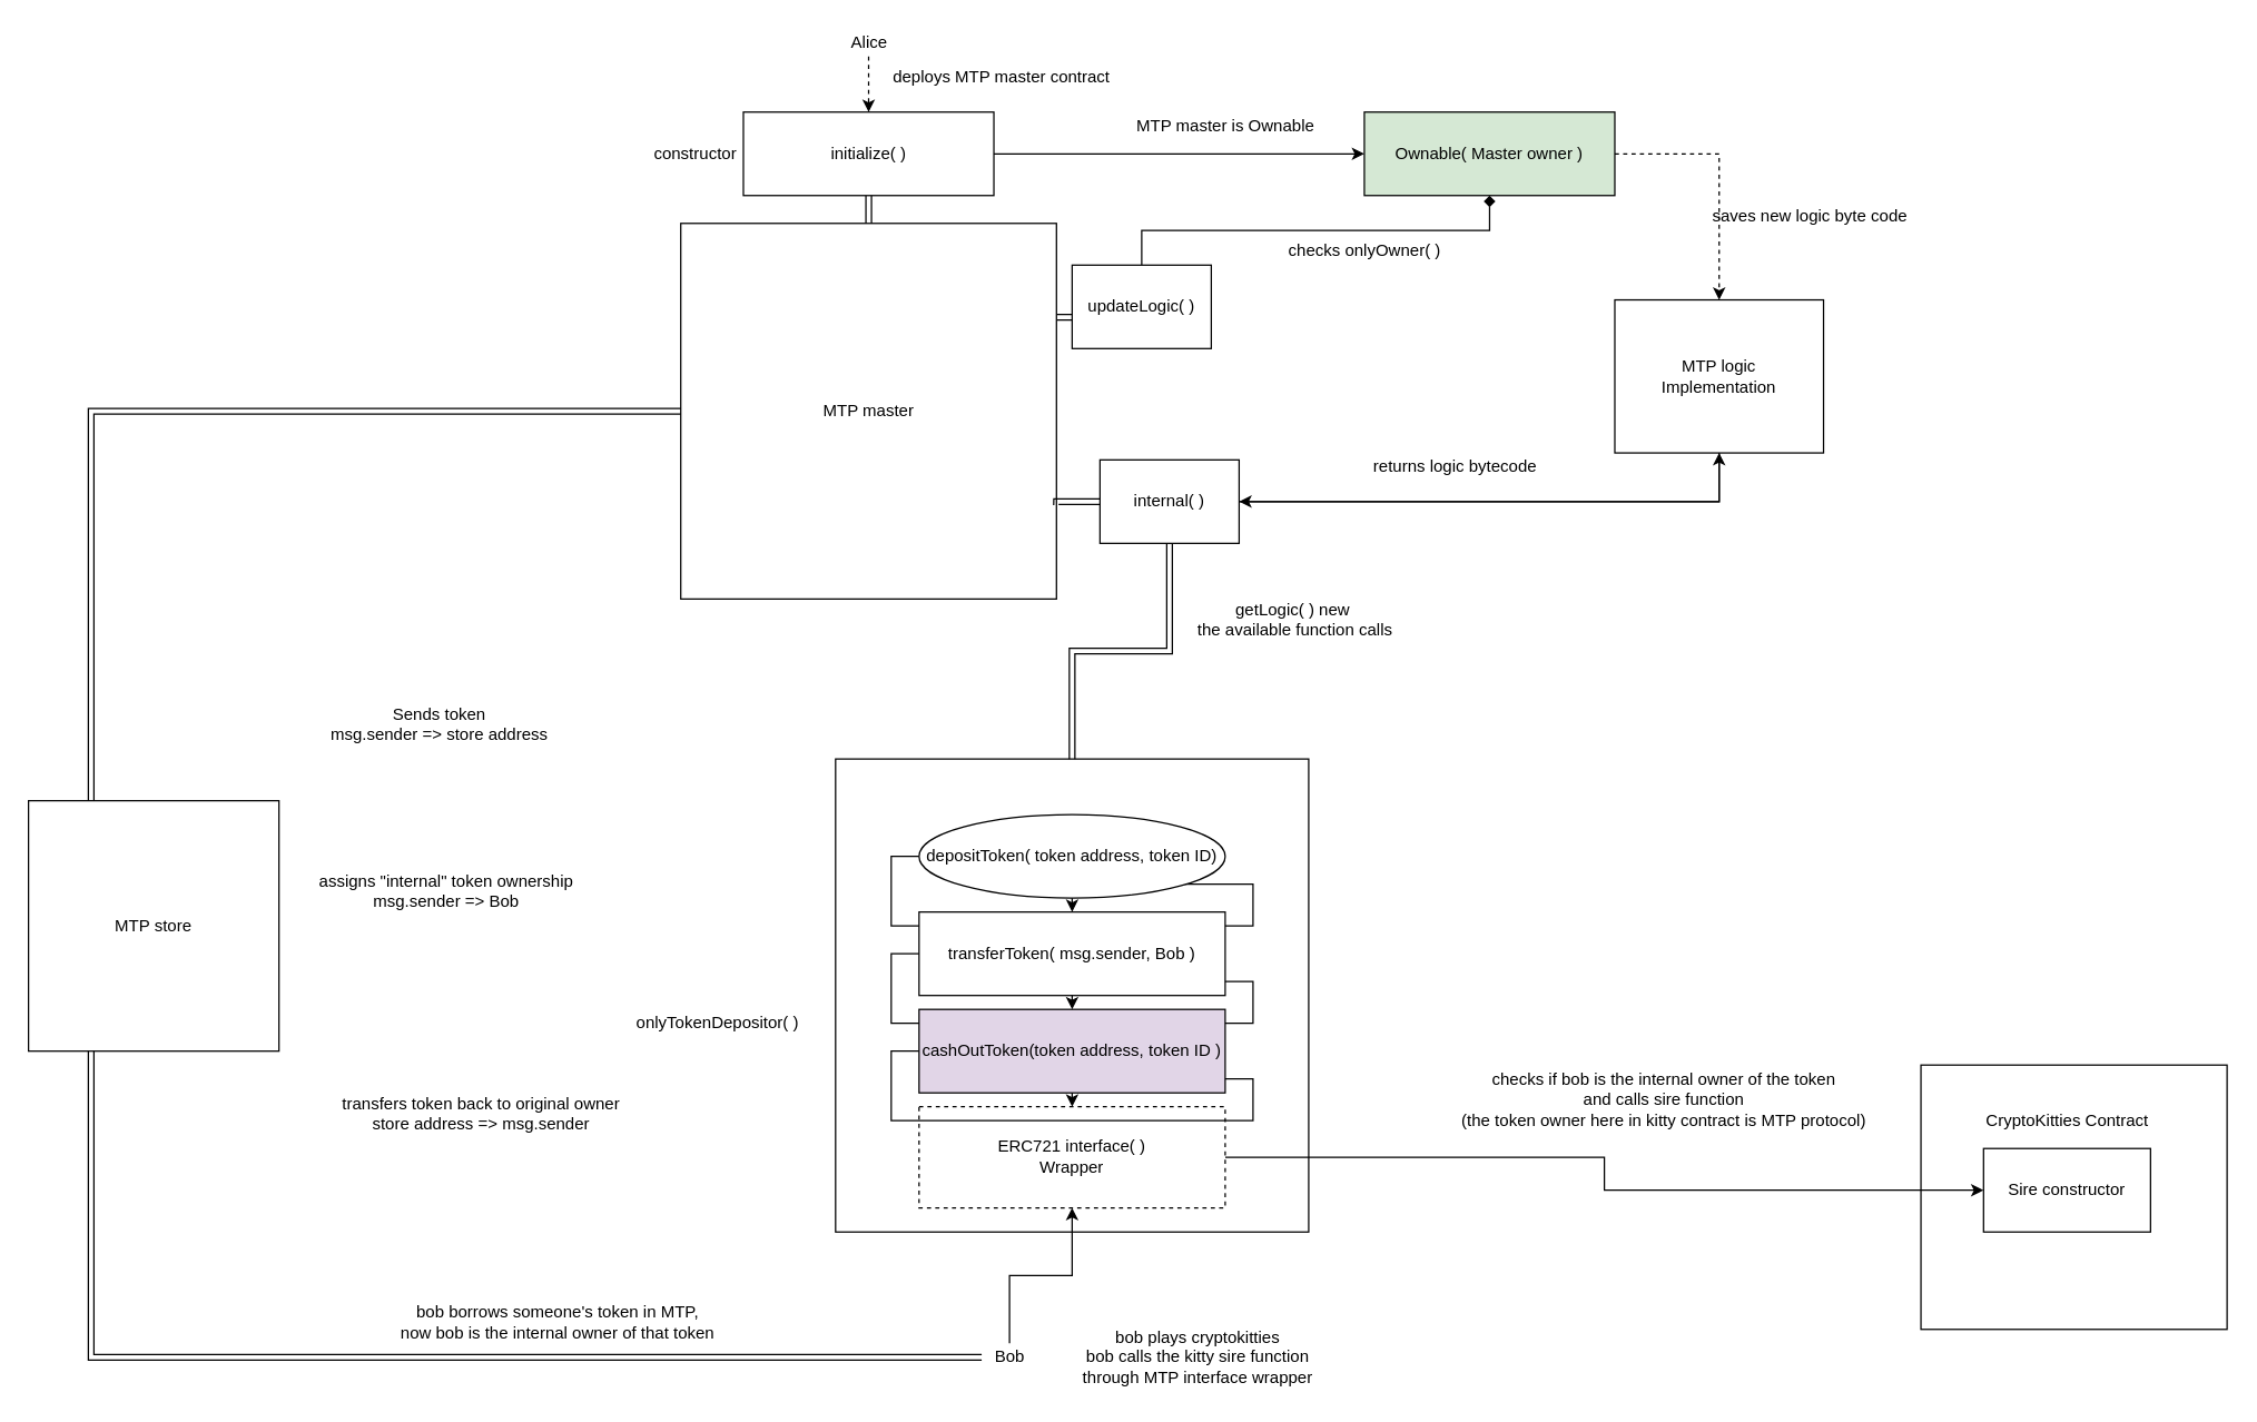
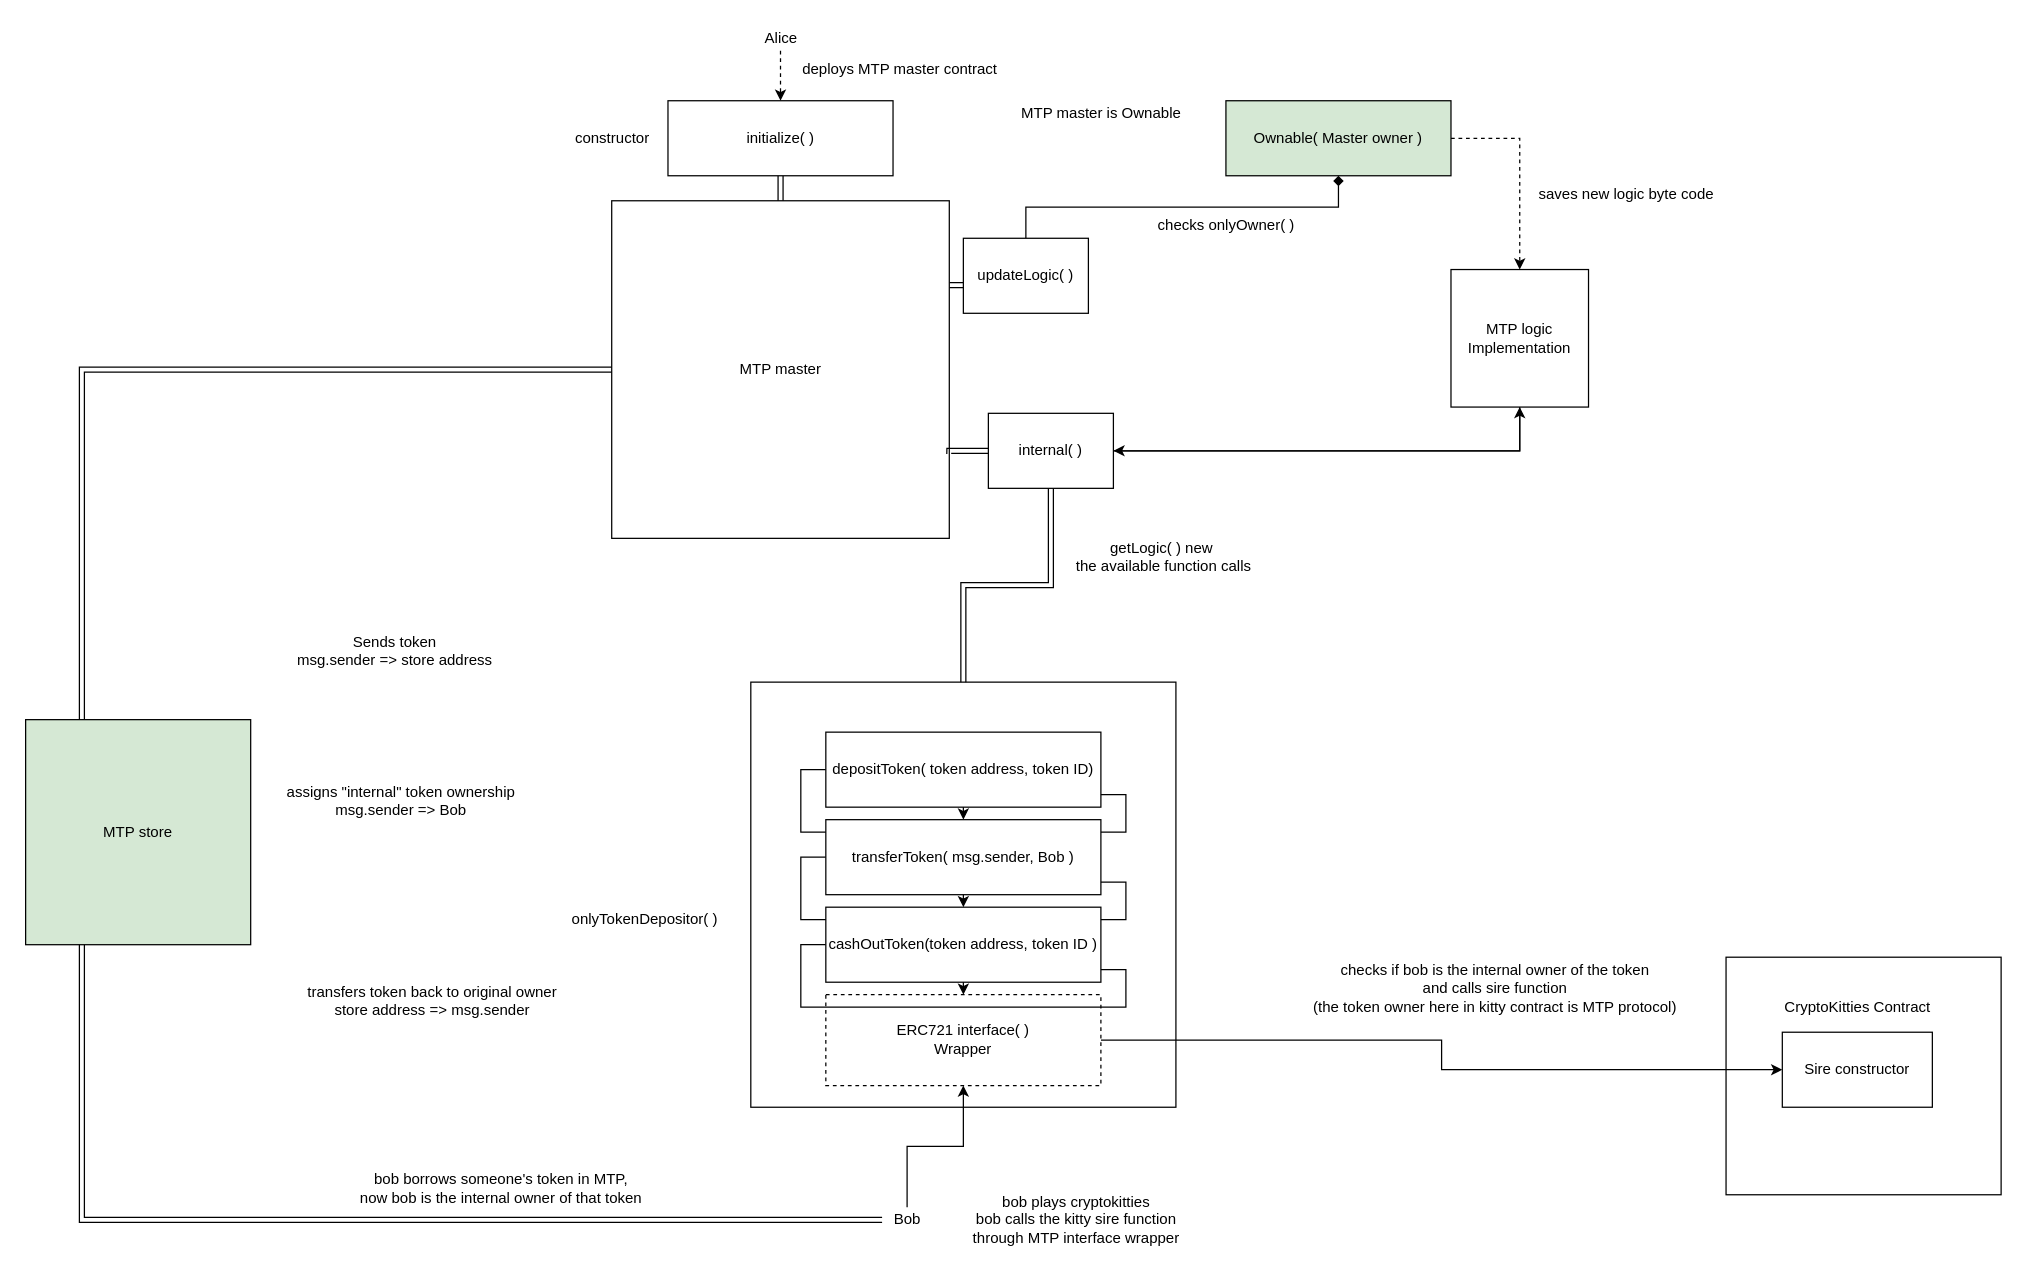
- <mxCell id="21" value="constructor" style="text;html=1;align=center;verticalAlign=middle;resizable=0;points=[];autosize=1;" vertex="1" parent="1"><mxGeometry x="463.75" y="100" width="70" height="20" as="geometry" /></mxCell>
+ <mxCell id="21" value="constructor" style="text;html=1;align=center;verticalAlign=middle;resizable=0;points=[];autosize=1;" vertex="1" parent="1"><mxGeometry x="453.75" y="100" width="70" height="20" as="geometry" /></mxCell>
- <mxCell id="18" style="edgeStyle=orthogonalEdgeStyle;rounded=0;orthogonalLoop=1;jettySize=auto;html=1;exitX=1;exitY=0.5;exitDx=0;exitDy=0;entryX=0;entryY=0.5;entryDx=0;entryDy=0;" edge="1" parent="1" source="19" target="16"><mxGeometry relative="1" as="geometry" /></mxCell>
- <mxCell id="8" value="MTP logic&lt;br&gt;Implementation" style="whiteSpace=wrap;html=1;aspect=fixed;" vertex="1" parent="1"><mxGeometry x="1160" y="215" width="150" height="110" as="geometry" /></mxCell>
+ <mxCell id="8" value="MTP logic&lt;br&gt;Implementation" style="whiteSpace=wrap;html=1;aspect=fixed;" vertex="1" parent="1"><mxGeometry x="1160" y="215" width="110" height="110" as="geometry" /></mxCell>
- <mxCell id="26" value="returns logic bytecode" style="text;html=1;align=center;verticalAlign=middle;resizable=0;points=[];autosize=1;" vertex="1" parent="1"><mxGeometry x="980" y="325" width="130" height="20" as="geometry" /></mxCell>
- <mxCell id="29" value="depositToken( token address, token ID)" style="ellipse;whiteSpace=wrap;html=1;" vertex="1" parent="1"><mxGeometry x="660" y="585" width="220" height="60" as="geometry" /></mxCell>
+ <mxCell id="29" value="depositToken( token address, token ID)" style="rounded=0;whiteSpace=wrap;html=1;" vertex="1" parent="1"><mxGeometry x="660" y="585" width="220" height="60" as="geometry" /></mxCell>
- <mxCell id="6" value="MTP store" style="whiteSpace=wrap;html=1;aspect=fixed;" vertex="1" parent="1"><mxGeometry x="20" y="575" width="180" height="180" as="geometry" /></mxCell>
+ <mxCell id="6" value="MTP store" style="whiteSpace=wrap;html=1;aspect=fixed;fillColor=#d5e8d4;" vertex="1" parent="1"><mxGeometry x="20" y="575" width="180" height="180" as="geometry" /></mxCell>
- <mxCell id="50" value="cashOutToken(token address, token ID )" style="rounded=0;whiteSpace=wrap;html=1;fillColor=#e1d5e7;" vertex="1" parent="1"><mxGeometry x="660" y="725" width="220" height="60" as="geometry" /></mxCell>
+ <mxCell id="50" value="cashOutToken(token address, token ID )" style="rounded=0;whiteSpace=wrap;html=1;" vertex="1" parent="1"><mxGeometry x="660" y="725" width="220" height="60" as="geometry" /></mxCell>
